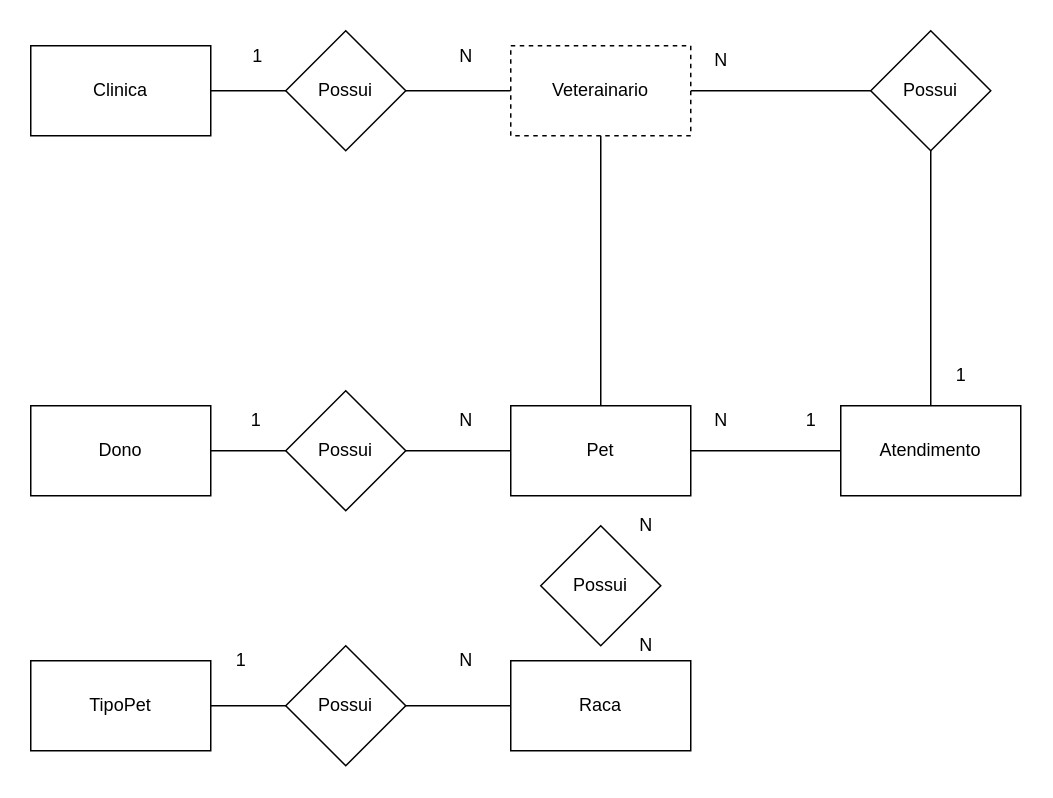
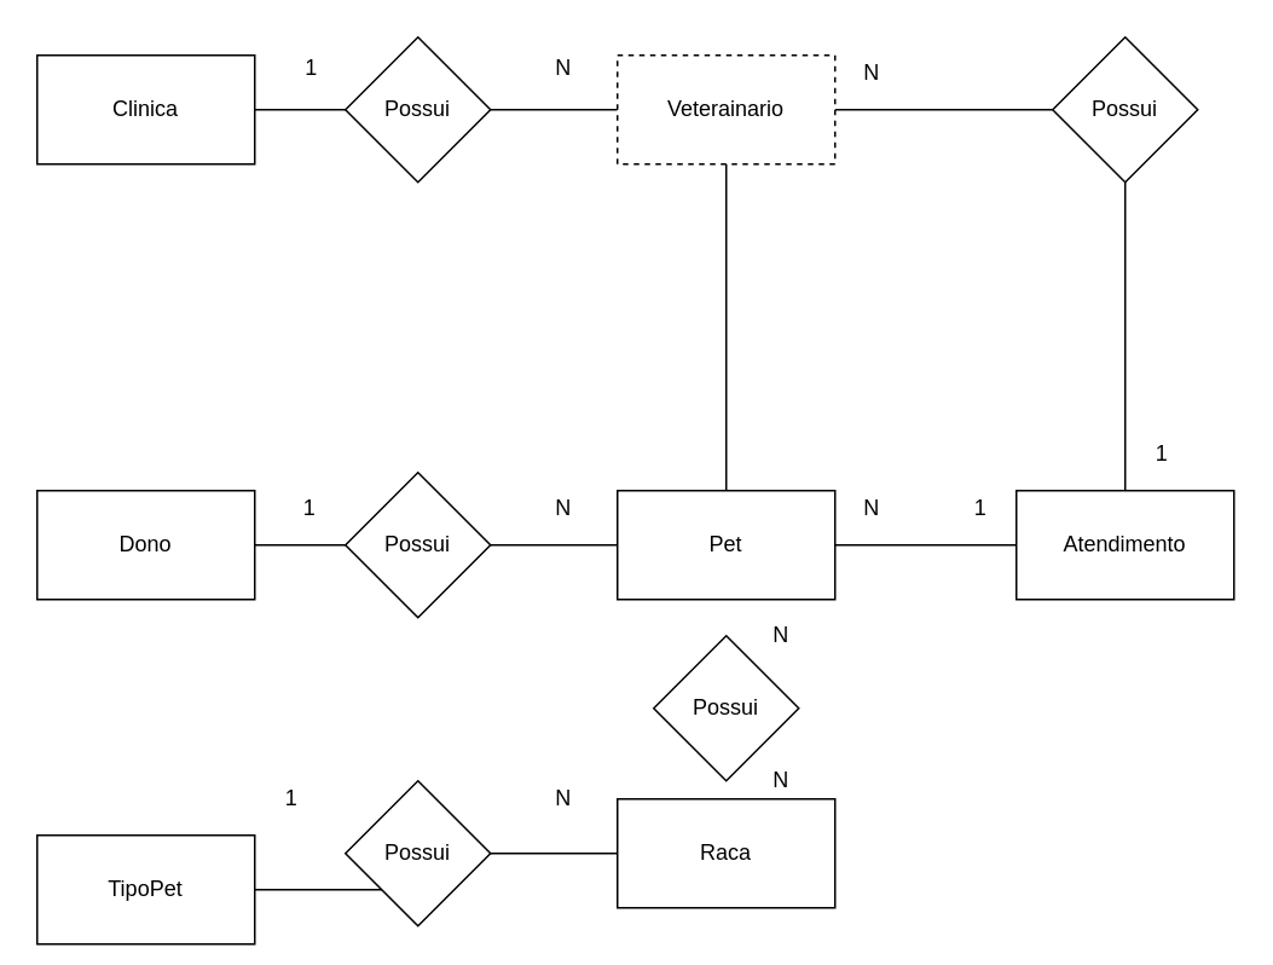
- <mxCell id="10" value="TipoPet" style="rounded=0;whiteSpace=wrap;html=1;" vertex="1" parent="1"><mxGeometry x="20" y="440" width="120" height="60" as="geometry" /></mxCell>
+ <mxCell id="10" value="TipoPet" style="rounded=0;whiteSpace=wrap;html=1;" vertex="1" parent="1"><mxGeometry x="20" y="460" width="120" height="60" as="geometry" /></mxCell>
